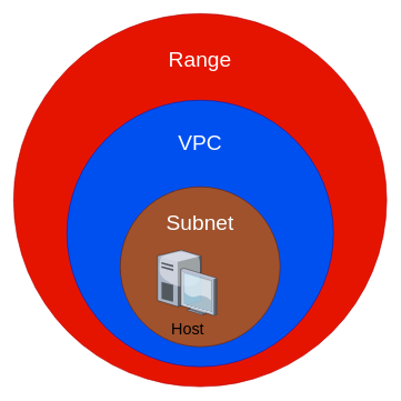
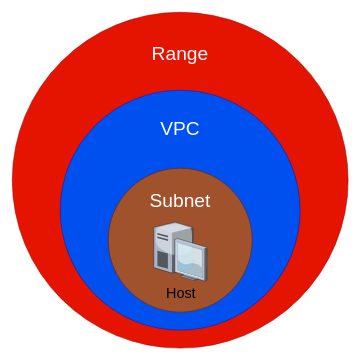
- <mxCell id="5" value="&lt;font style=&quot;color: light-dark(rgb(0, 0, 0), rgb(0, 0, 0)); font-size: 24px;&quot;&gt;Host&lt;/font&gt;" style="verticalLabelPosition=bottom;sketch=0;aspect=fixed;html=1;verticalAlign=top;strokeColor=none;align=center;outlineConnect=0;shape=mxgraph.citrix.desktop;" vertex="1" parent="1"><mxGeometry x="236" y="375" width="89" height="98" as="geometry" /></mxCell>
+ <mxCell id="5" value="&lt;font style=&quot;color: light-dark(rgb(0, 0, 0), rgb(0, 0, 0)); font-size: 24px;&quot;&gt;Host&lt;/font&gt;" style="verticalLabelPosition=bottom;sketch=0;aspect=fixed;html=1;verticalAlign=top;strokeColor=none;align=center;outlineConnect=0;shape=mxgraph.citrix.desktop;" vertex="1" parent="1"><mxGeometry x="256" y="370" width="89" height="98" as="geometry" /></mxCell>
